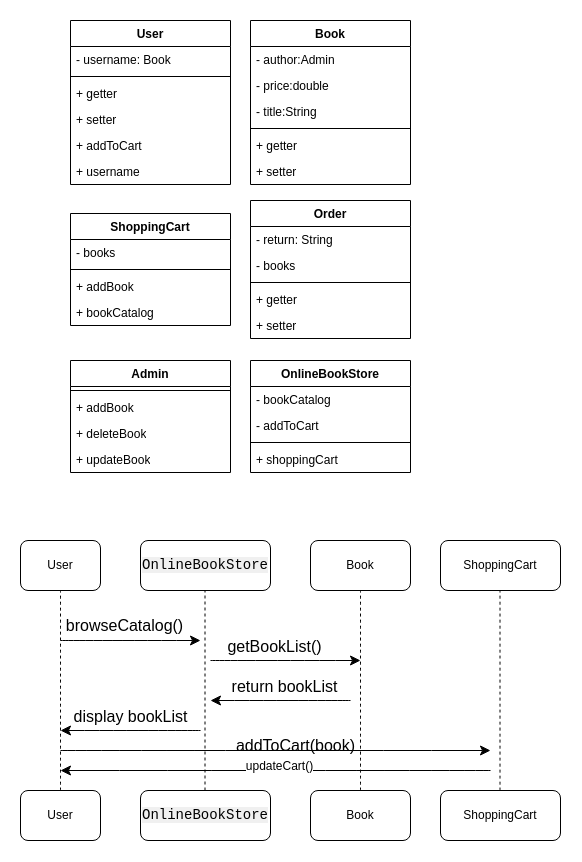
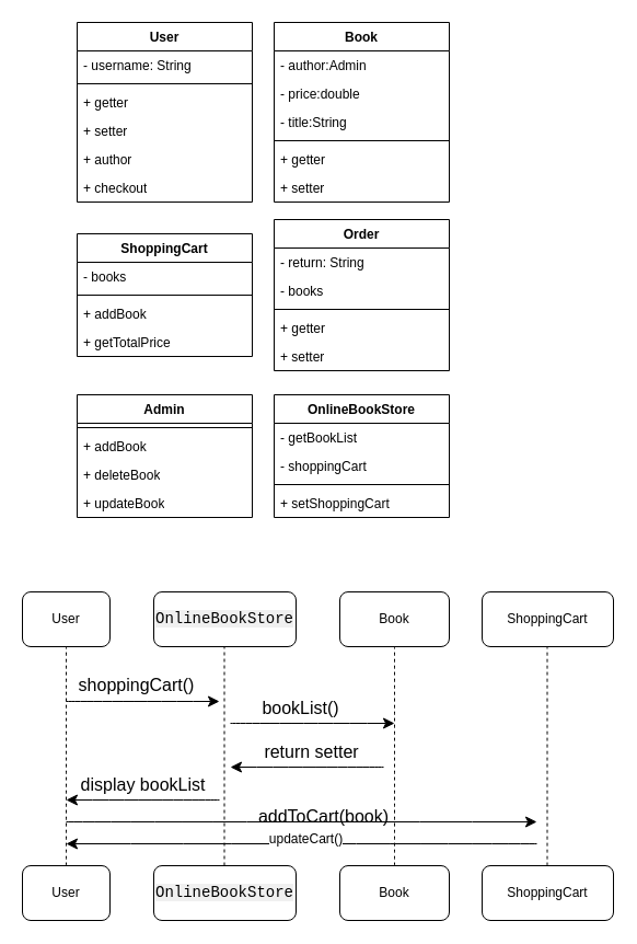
- <mxCell id="3" value="- username: Book" style="text;strokeColor=none;fillColor=none;align=left;verticalAlign=top;spacingLeft=4;spacingRight=4;overflow=hidden;rotatable=0;points=[[0,0.5],[1,0.5]];portConstraint=eastwest;whiteSpace=wrap;html=1;" vertex="1" parent="2"><mxGeometry y="26" width="160" height="26" as="geometry" /></mxCell>
+ <mxCell id="3" value="- username: String" style="text;strokeColor=none;fillColor=none;align=left;verticalAlign=top;spacingLeft=4;spacingRight=4;overflow=hidden;rotatable=0;points=[[0,0.5],[1,0.5]];portConstraint=eastwest;whiteSpace=wrap;html=1;" vertex="1" parent="2"><mxGeometry y="26" width="160" height="26" as="geometry" /></mxCell>
- <mxCell id="7" value="+ addToCart" style="text;strokeColor=none;fillColor=none;align=left;verticalAlign=top;spacingLeft=4;spacingRight=4;overflow=hidden;rotatable=0;points=[[0,0.5],[1,0.5]];portConstraint=eastwest;whiteSpace=wrap;html=1;" vertex="1" parent="2"><mxGeometry y="112" width="160" height="26" as="geometry" /></mxCell>
+ <mxCell id="7" value="+ author" style="text;strokeColor=none;fillColor=none;align=left;verticalAlign=top;spacingLeft=4;spacingRight=4;overflow=hidden;rotatable=0;points=[[0,0.5],[1,0.5]];portConstraint=eastwest;whiteSpace=wrap;html=1;" vertex="1" parent="2"><mxGeometry y="112" width="160" height="26" as="geometry" /></mxCell>
- <mxCell id="8" value="+ username" style="text;strokeColor=none;fillColor=none;align=left;verticalAlign=top;spacingLeft=4;spacingRight=4;overflow=hidden;rotatable=0;points=[[0,0.5],[1,0.5]];portConstraint=eastwest;whiteSpace=wrap;html=1;" vertex="1" parent="2"><mxGeometry y="138" width="160" height="26" as="geometry" /></mxCell>
+ <mxCell id="8" value="+ checkout" style="text;strokeColor=none;fillColor=none;align=left;verticalAlign=top;spacingLeft=4;spacingRight=4;overflow=hidden;rotatable=0;points=[[0,0.5],[1,0.5]];portConstraint=eastwest;whiteSpace=wrap;html=1;" vertex="1" parent="2"><mxGeometry y="138" width="160" height="26" as="geometry" /></mxCell>
- <mxCell id="20" value="+ bookCatalog" style="text;strokeColor=none;fillColor=none;align=left;verticalAlign=top;spacingLeft=4;spacingRight=4;overflow=hidden;rotatable=0;points=[[0,0.5],[1,0.5]];portConstraint=eastwest;whiteSpace=wrap;html=1;" vertex="1" parent="16"><mxGeometry y="86" width="160" height="26" as="geometry" /></mxCell>
+ <mxCell id="20" value="+ getTotalPrice" style="text;strokeColor=none;fillColor=none;align=left;verticalAlign=top;spacingLeft=4;spacingRight=4;overflow=hidden;rotatable=0;points=[[0,0.5],[1,0.5]];portConstraint=eastwest;whiteSpace=wrap;html=1;" vertex="1" parent="16"><mxGeometry y="86" width="160" height="26" as="geometry" /></mxCell>
- <mxCell id="33" value="- bookCatalog" style="text;strokeColor=none;fillColor=none;align=left;verticalAlign=top;spacingLeft=4;spacingRight=4;overflow=hidden;rotatable=0;points=[[0,0.5],[1,0.5]];portConstraint=eastwest;whiteSpace=wrap;html=1;" vertex="1" parent="32"><mxGeometry y="26" width="160" height="26" as="geometry" /></mxCell>
+ <mxCell id="33" value="- getBookList" style="text;strokeColor=none;fillColor=none;align=left;verticalAlign=top;spacingLeft=4;spacingRight=4;overflow=hidden;rotatable=0;points=[[0,0.5],[1,0.5]];portConstraint=eastwest;whiteSpace=wrap;html=1;" vertex="1" parent="32"><mxGeometry y="26" width="160" height="26" as="geometry" /></mxCell>
- <mxCell id="34" value="- addToCart" style="text;strokeColor=none;fillColor=none;align=left;verticalAlign=top;spacingLeft=4;spacingRight=4;overflow=hidden;rotatable=0;points=[[0,0.5],[1,0.5]];portConstraint=eastwest;whiteSpace=wrap;html=1;" vertex="1" parent="32"><mxGeometry y="52" width="160" height="26" as="geometry" /></mxCell>
+ <mxCell id="34" value="- shoppingCart" style="text;strokeColor=none;fillColor=none;align=left;verticalAlign=top;spacingLeft=4;spacingRight=4;overflow=hidden;rotatable=0;points=[[0,0.5],[1,0.5]];portConstraint=eastwest;whiteSpace=wrap;html=1;" vertex="1" parent="32"><mxGeometry y="52" width="160" height="26" as="geometry" /></mxCell>
- <mxCell id="36" value="+ shoppingCart" style="text;strokeColor=none;fillColor=none;align=left;verticalAlign=top;spacingLeft=4;spacingRight=4;overflow=hidden;rotatable=0;points=[[0,0.5],[1,0.5]];portConstraint=eastwest;whiteSpace=wrap;html=1;" vertex="1" parent="32"><mxGeometry y="86" width="160" height="26" as="geometry" /></mxCell>
+ <mxCell id="36" value="+ setShoppingCart" style="text;strokeColor=none;fillColor=none;align=left;verticalAlign=top;spacingLeft=4;spacingRight=4;overflow=hidden;rotatable=0;points=[[0,0.5],[1,0.5]];portConstraint=eastwest;whiteSpace=wrap;html=1;" vertex="1" parent="32"><mxGeometry y="86" width="160" height="26" as="geometry" /></mxCell>
- <mxCell id="52" value="browseCatalog()&lt;div&gt;&lt;br&gt;&lt;/div&gt;" style="text;html=1;align=center;verticalAlign=middle;resizable=0;points=[];autosize=1;strokeColor=none;fillColor=none;fontSize=16;" vertex="1" parent="1"><mxGeometry x="54" y="610" width="140" height="50" as="geometry" /></mxCell>
+ <mxCell id="52" value="shoppingCart()&lt;div&gt;&lt;br&gt;&lt;/div&gt;" style="text;html=1;align=center;verticalAlign=middle;resizable=0;points=[];autosize=1;strokeColor=none;fillColor=none;fontSize=16;" vertex="1" parent="1"><mxGeometry x="54" y="610" width="140" height="50" as="geometry" /></mxCell>
- <mxCell id="53" value="getBookList()" style="text;html=1;align=center;verticalAlign=middle;resizable=0;points=[];autosize=1;strokeColor=none;fillColor=none;fontSize=16;" vertex="1" parent="1"><mxGeometry x="214" y="631" width="120" height="30" as="geometry" /></mxCell>
+ <mxCell id="53" value="bookList()" style="text;html=1;align=center;verticalAlign=middle;resizable=0;points=[];autosize=1;strokeColor=none;fillColor=none;fontSize=16;" vertex="1" parent="1"><mxGeometry x="214" y="631" width="120" height="30" as="geometry" /></mxCell>
- <mxCell id="55" value="return bookList" style="text;html=1;align=center;verticalAlign=middle;resizable=0;points=[];autosize=1;strokeColor=none;fillColor=none;fontSize=16;" vertex="1" parent="1"><mxGeometry x="219" y="671" width="130" height="30" as="geometry" /></mxCell>
+ <mxCell id="55" value="return setter" style="text;html=1;align=center;verticalAlign=middle;resizable=0;points=[];autosize=1;strokeColor=none;fillColor=none;fontSize=16;" vertex="1" parent="1"><mxGeometry x="219" y="671" width="130" height="30" as="geometry" /></mxCell>
